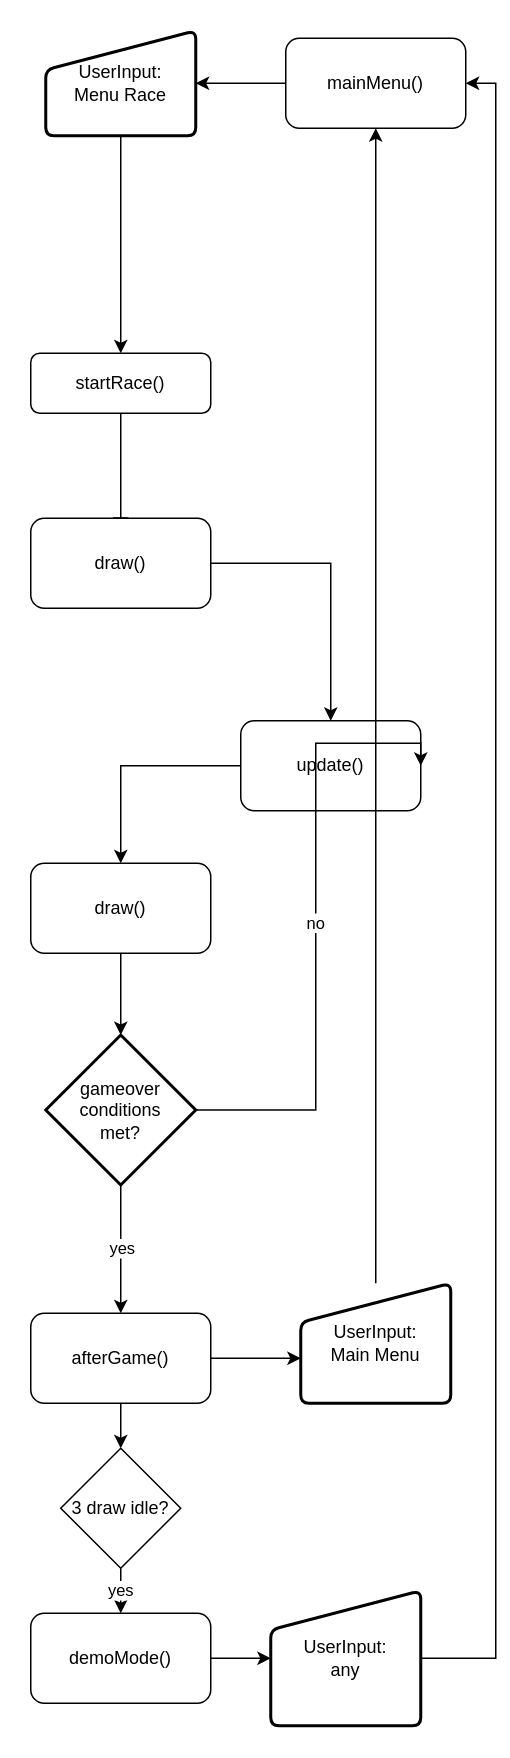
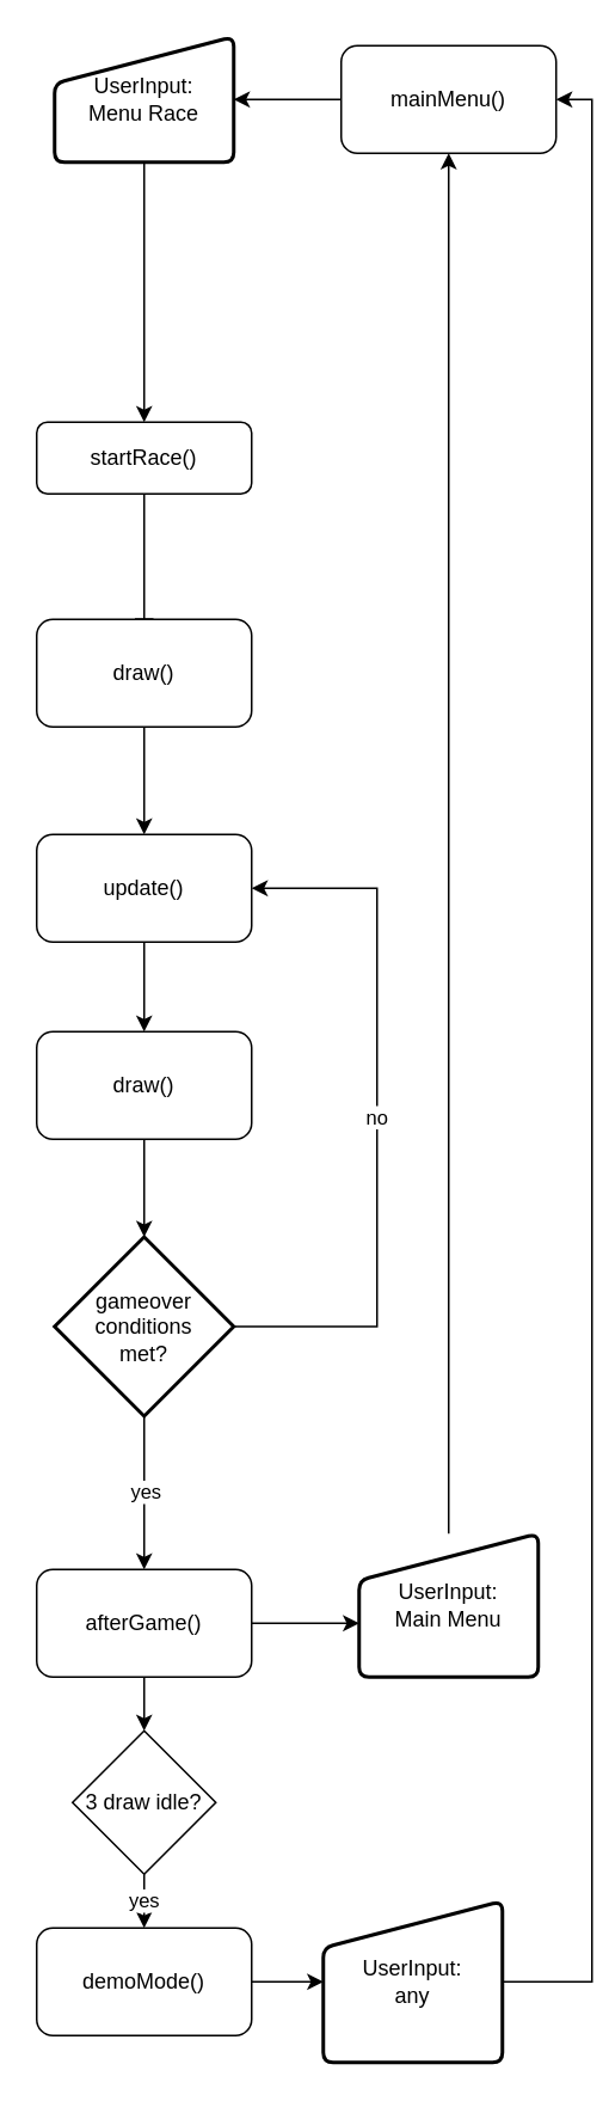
- <mxCell id="7" value="update()" style="rounded=1;whiteSpace=wrap;html=1;" vertex="1" parent="1"><mxGeometry x="160" y="480" width="120" height="60" as="geometry" /></mxCell>
+ <mxCell id="7" value="update()" style="rounded=1;whiteSpace=wrap;html=1;" vertex="1" parent="1"><mxGeometry x="20" y="465" width="120" height="60" as="geometry" /></mxCell>
